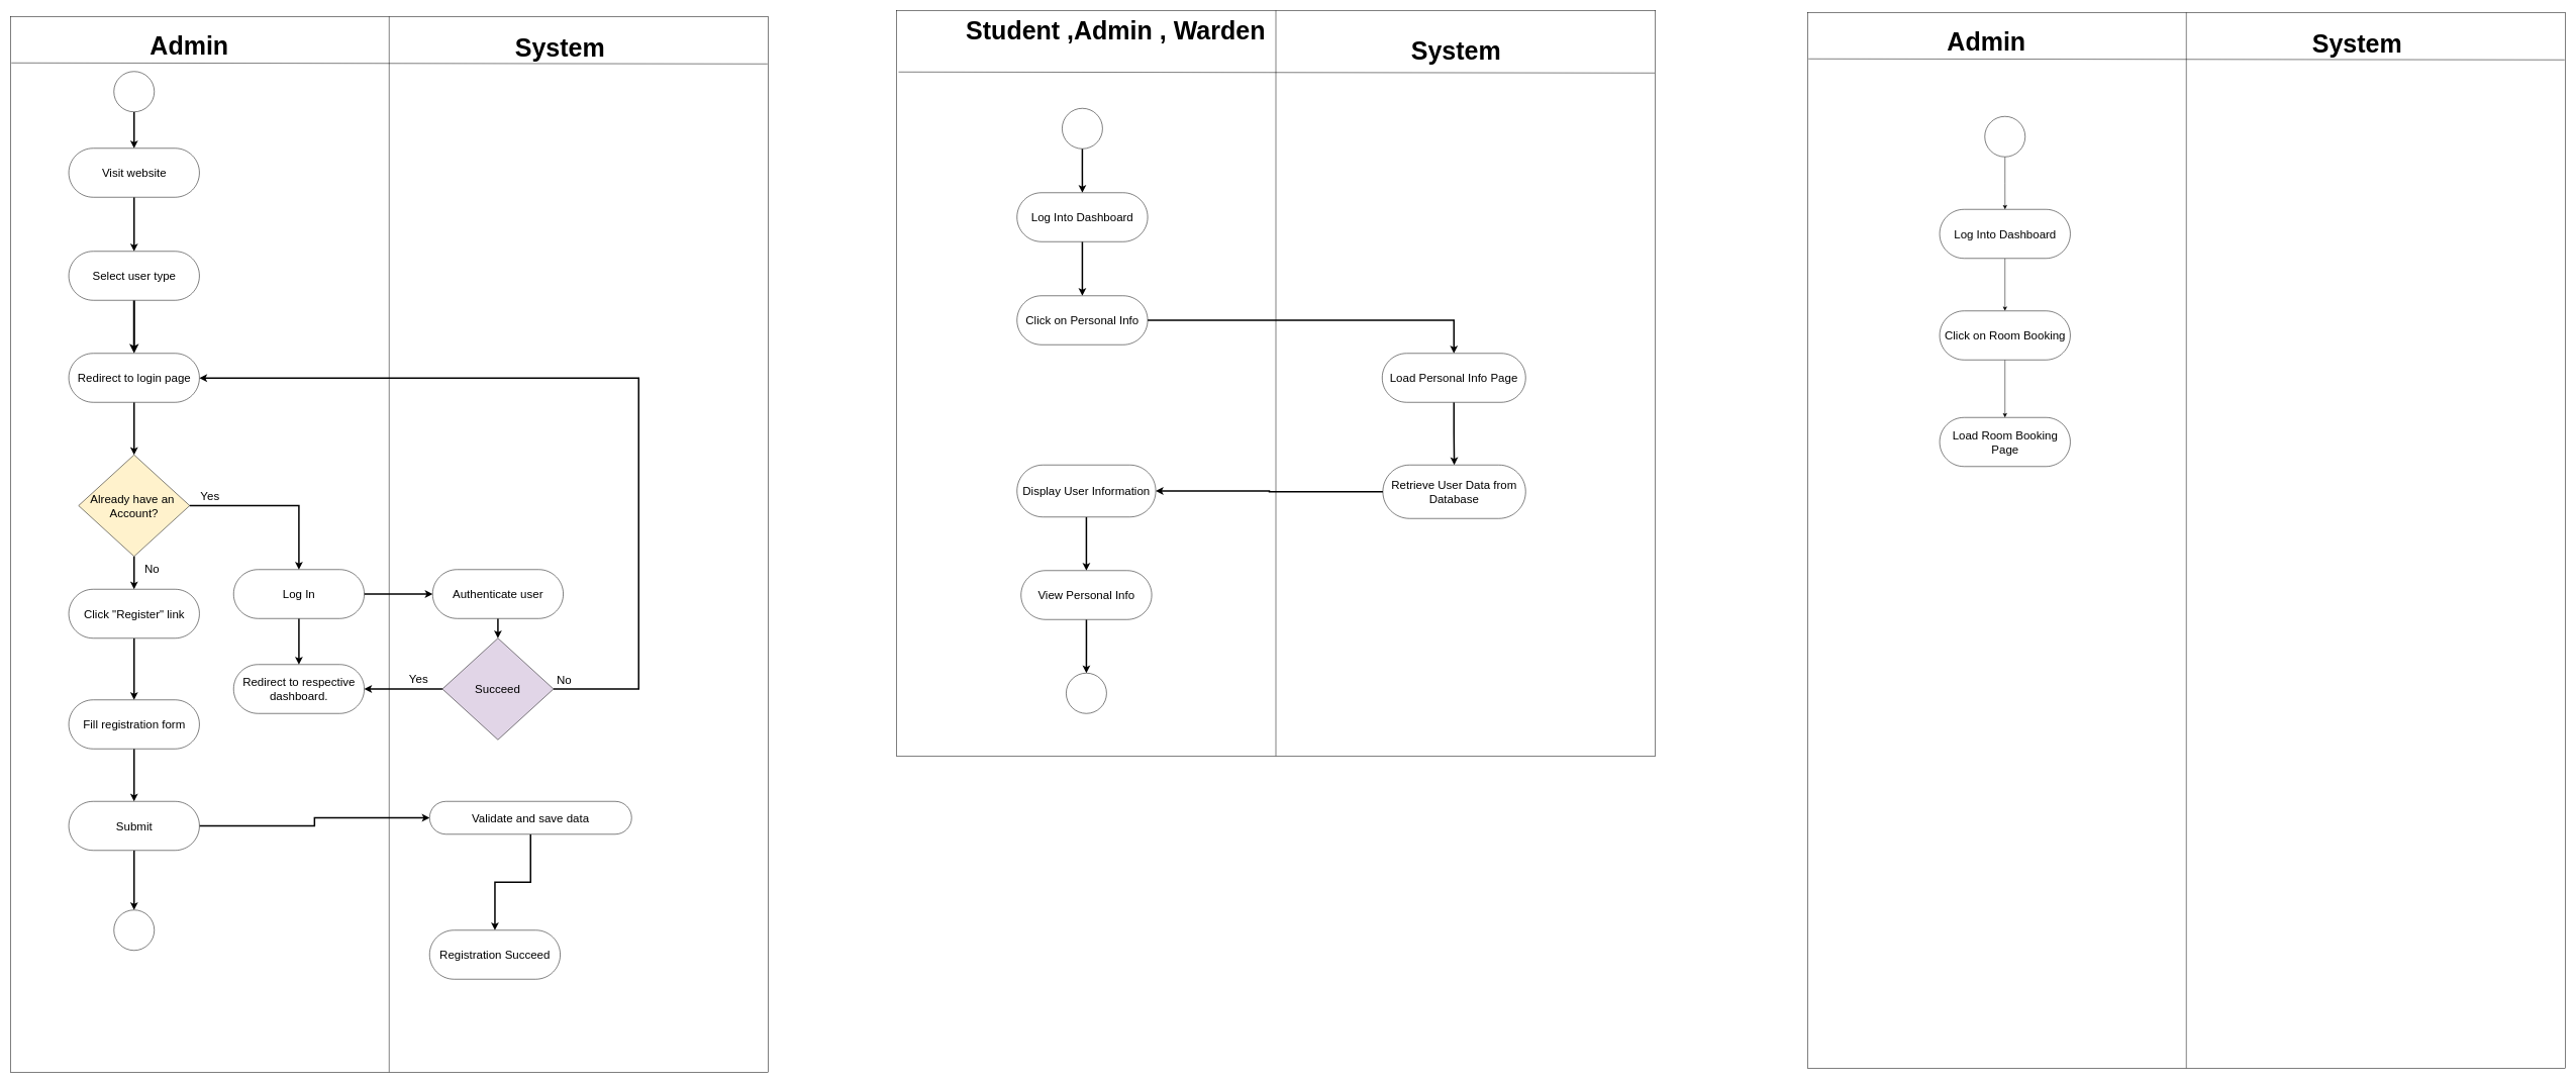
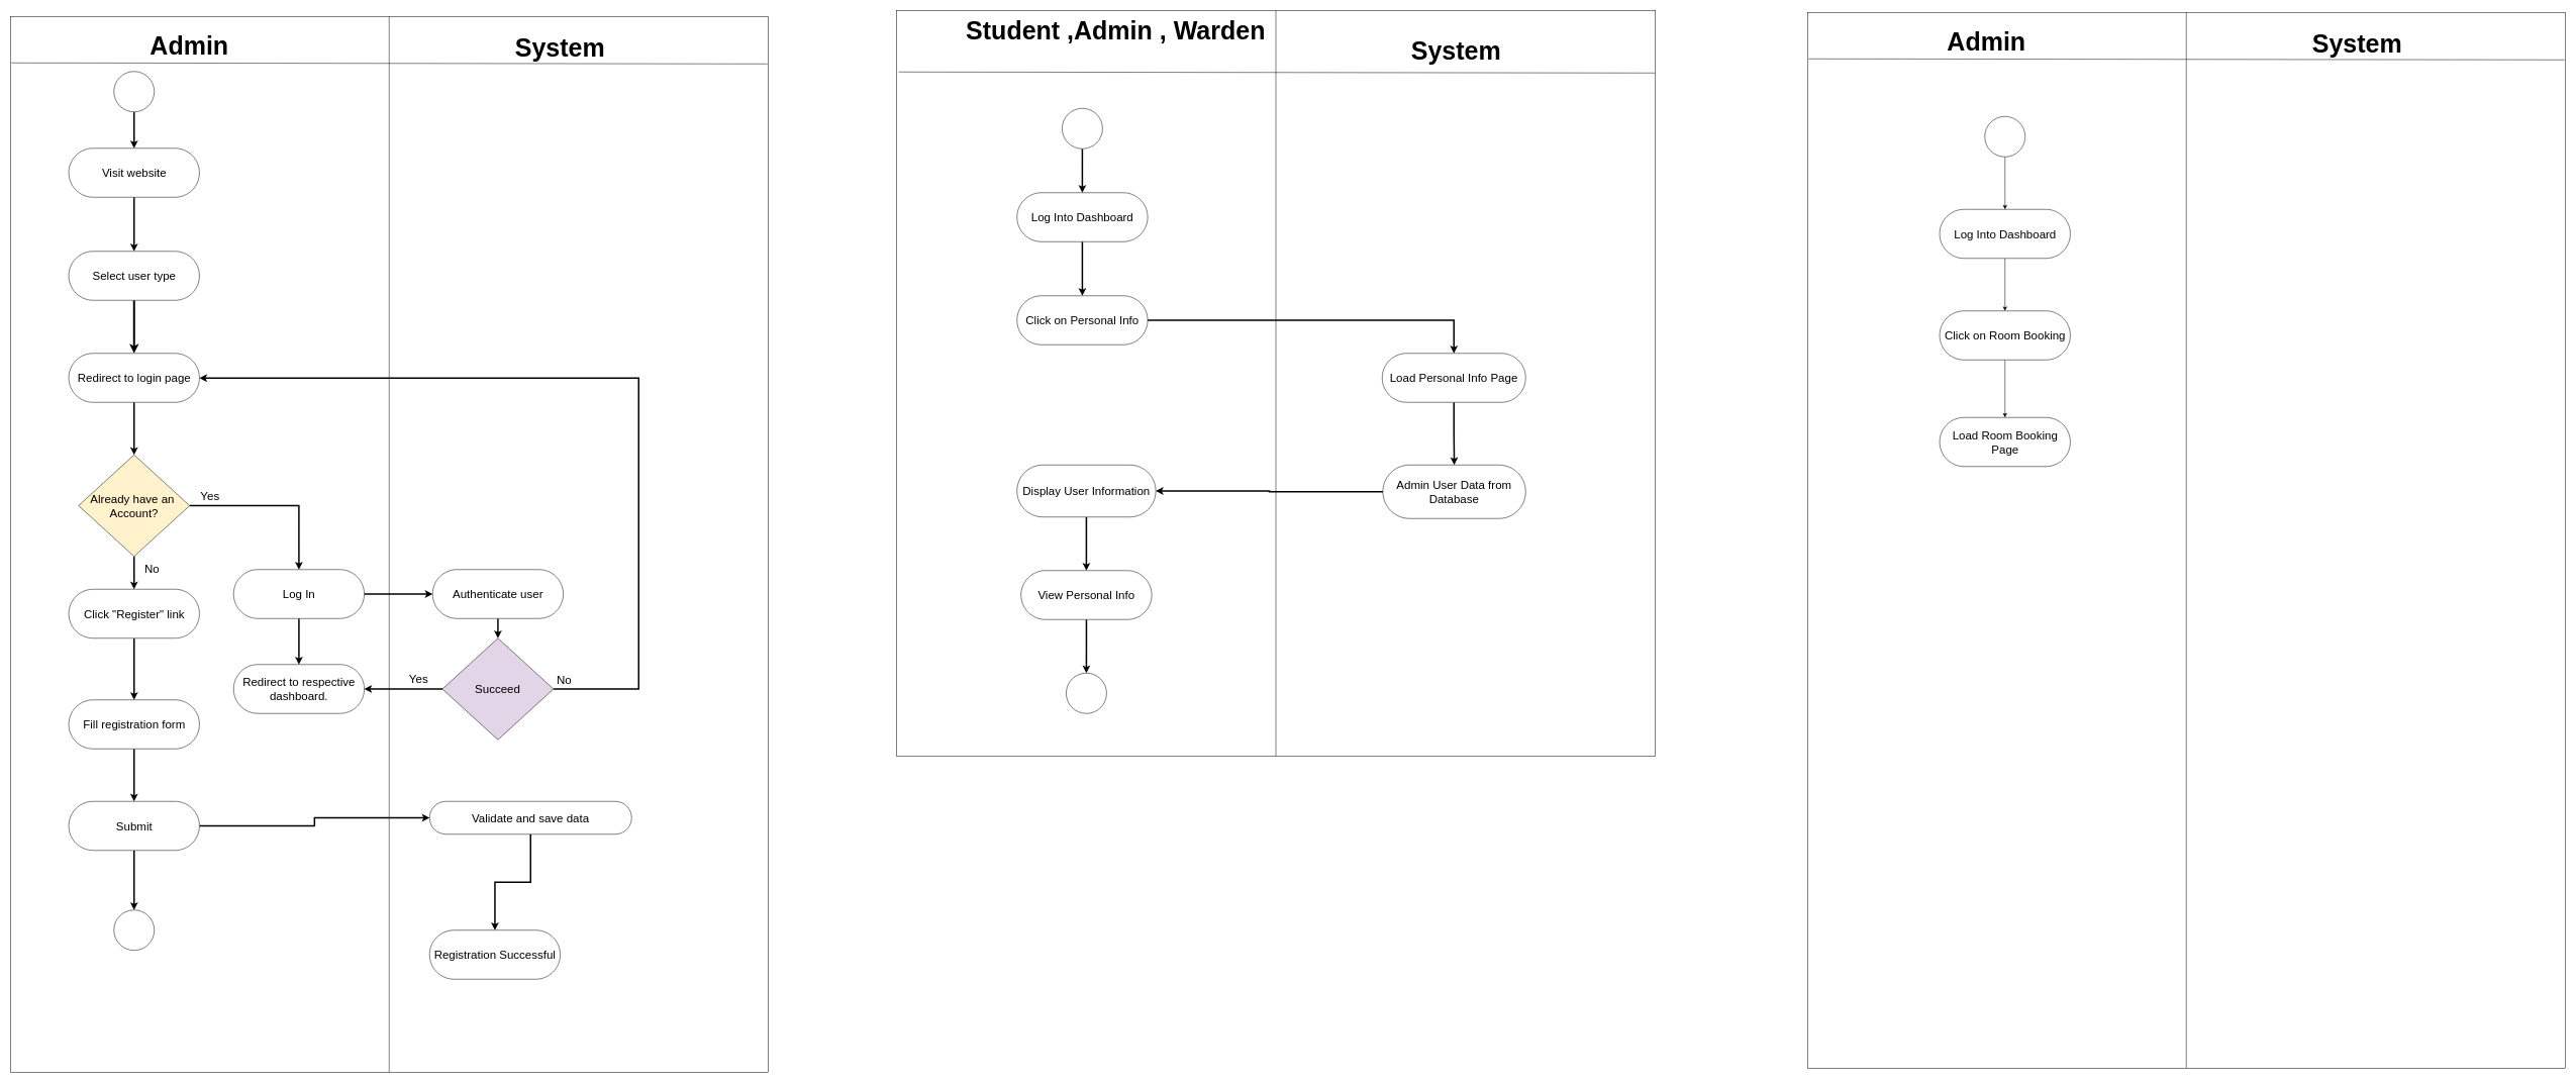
- <mxCell id="68" value="&lt;font style=&quot;font-size: 23px;&quot;&gt;Retrieve User Data from Database&lt;/font&gt;" style="html=1;dashed=0;whiteSpace=wrap;shape=mxgraph.dfd.start" vertex="1" parent="1"><mxGeometry x="2737.33" y="920" width="282.67" height="106" as="geometry" /></mxCell>
+ <mxCell id="68" value="&lt;font style=&quot;font-size: 23px;&quot;&gt;Admin User Data from Database&lt;/font&gt;" style="html=1;dashed=0;whiteSpace=wrap;shape=mxgraph.dfd.start" vertex="1" parent="1"><mxGeometry x="2737.33" y="920" width="282.67" height="106" as="geometry" /></mxCell>
- <mxCell id="29" value="&lt;font style=&quot;font-size: 23px;&quot;&gt;Registration Succeed&lt;/font&gt;" style="html=1;dashed=0;whiteSpace=wrap;shape=mxgraph.dfd.start" vertex="1" parent="1"><mxGeometry x="850" y="1841" width="258.67" height="97" as="geometry" /></mxCell>
+ <mxCell id="29" value="&lt;font style=&quot;font-size: 23px;&quot;&gt;Registration Successful&lt;/font&gt;" style="html=1;dashed=0;whiteSpace=wrap;shape=mxgraph.dfd.start" vertex="1" parent="1"><mxGeometry x="850" y="1841" width="258.67" height="97" as="geometry" /></mxCell>
